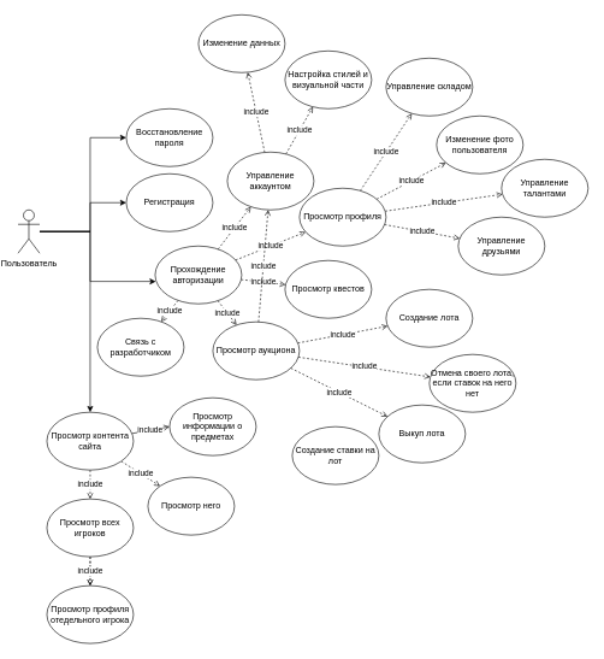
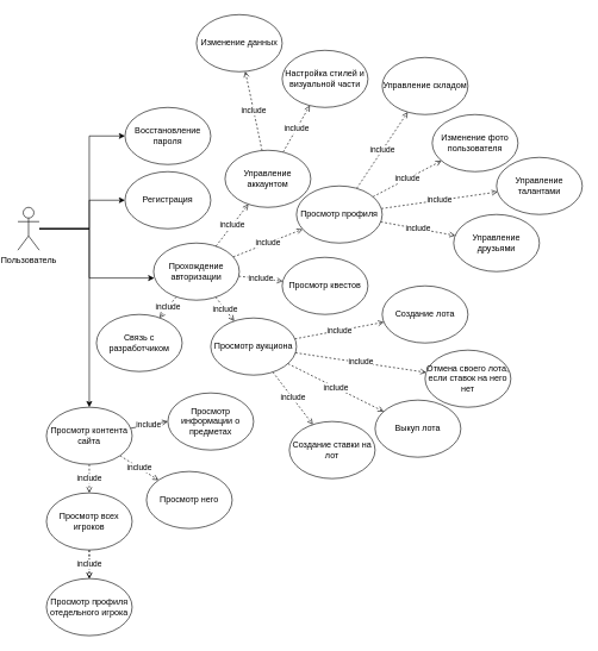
- <mxCell id="19" value="include" style="edgeStyle=none;rounded=1;orthogonalLoop=1;jettySize=auto;html=1;dashed=1;strokeColor=default;endArrow=open;endFill=0;" edge="1" parent="1" source="22" target="16"><mxGeometry relative="1" as="geometry" /></mxCell>
+ <mxCell id="19" value="include" style="edgeStyle=none;rounded=1;orthogonalLoop=1;jettySize=auto;html=1;dashed=1;strokeColor=default;endArrow=open;endFill=0;" edge="1" parent="1" source="22" target="25"><mxGeometry relative="1" as="geometry" /></mxCell>
